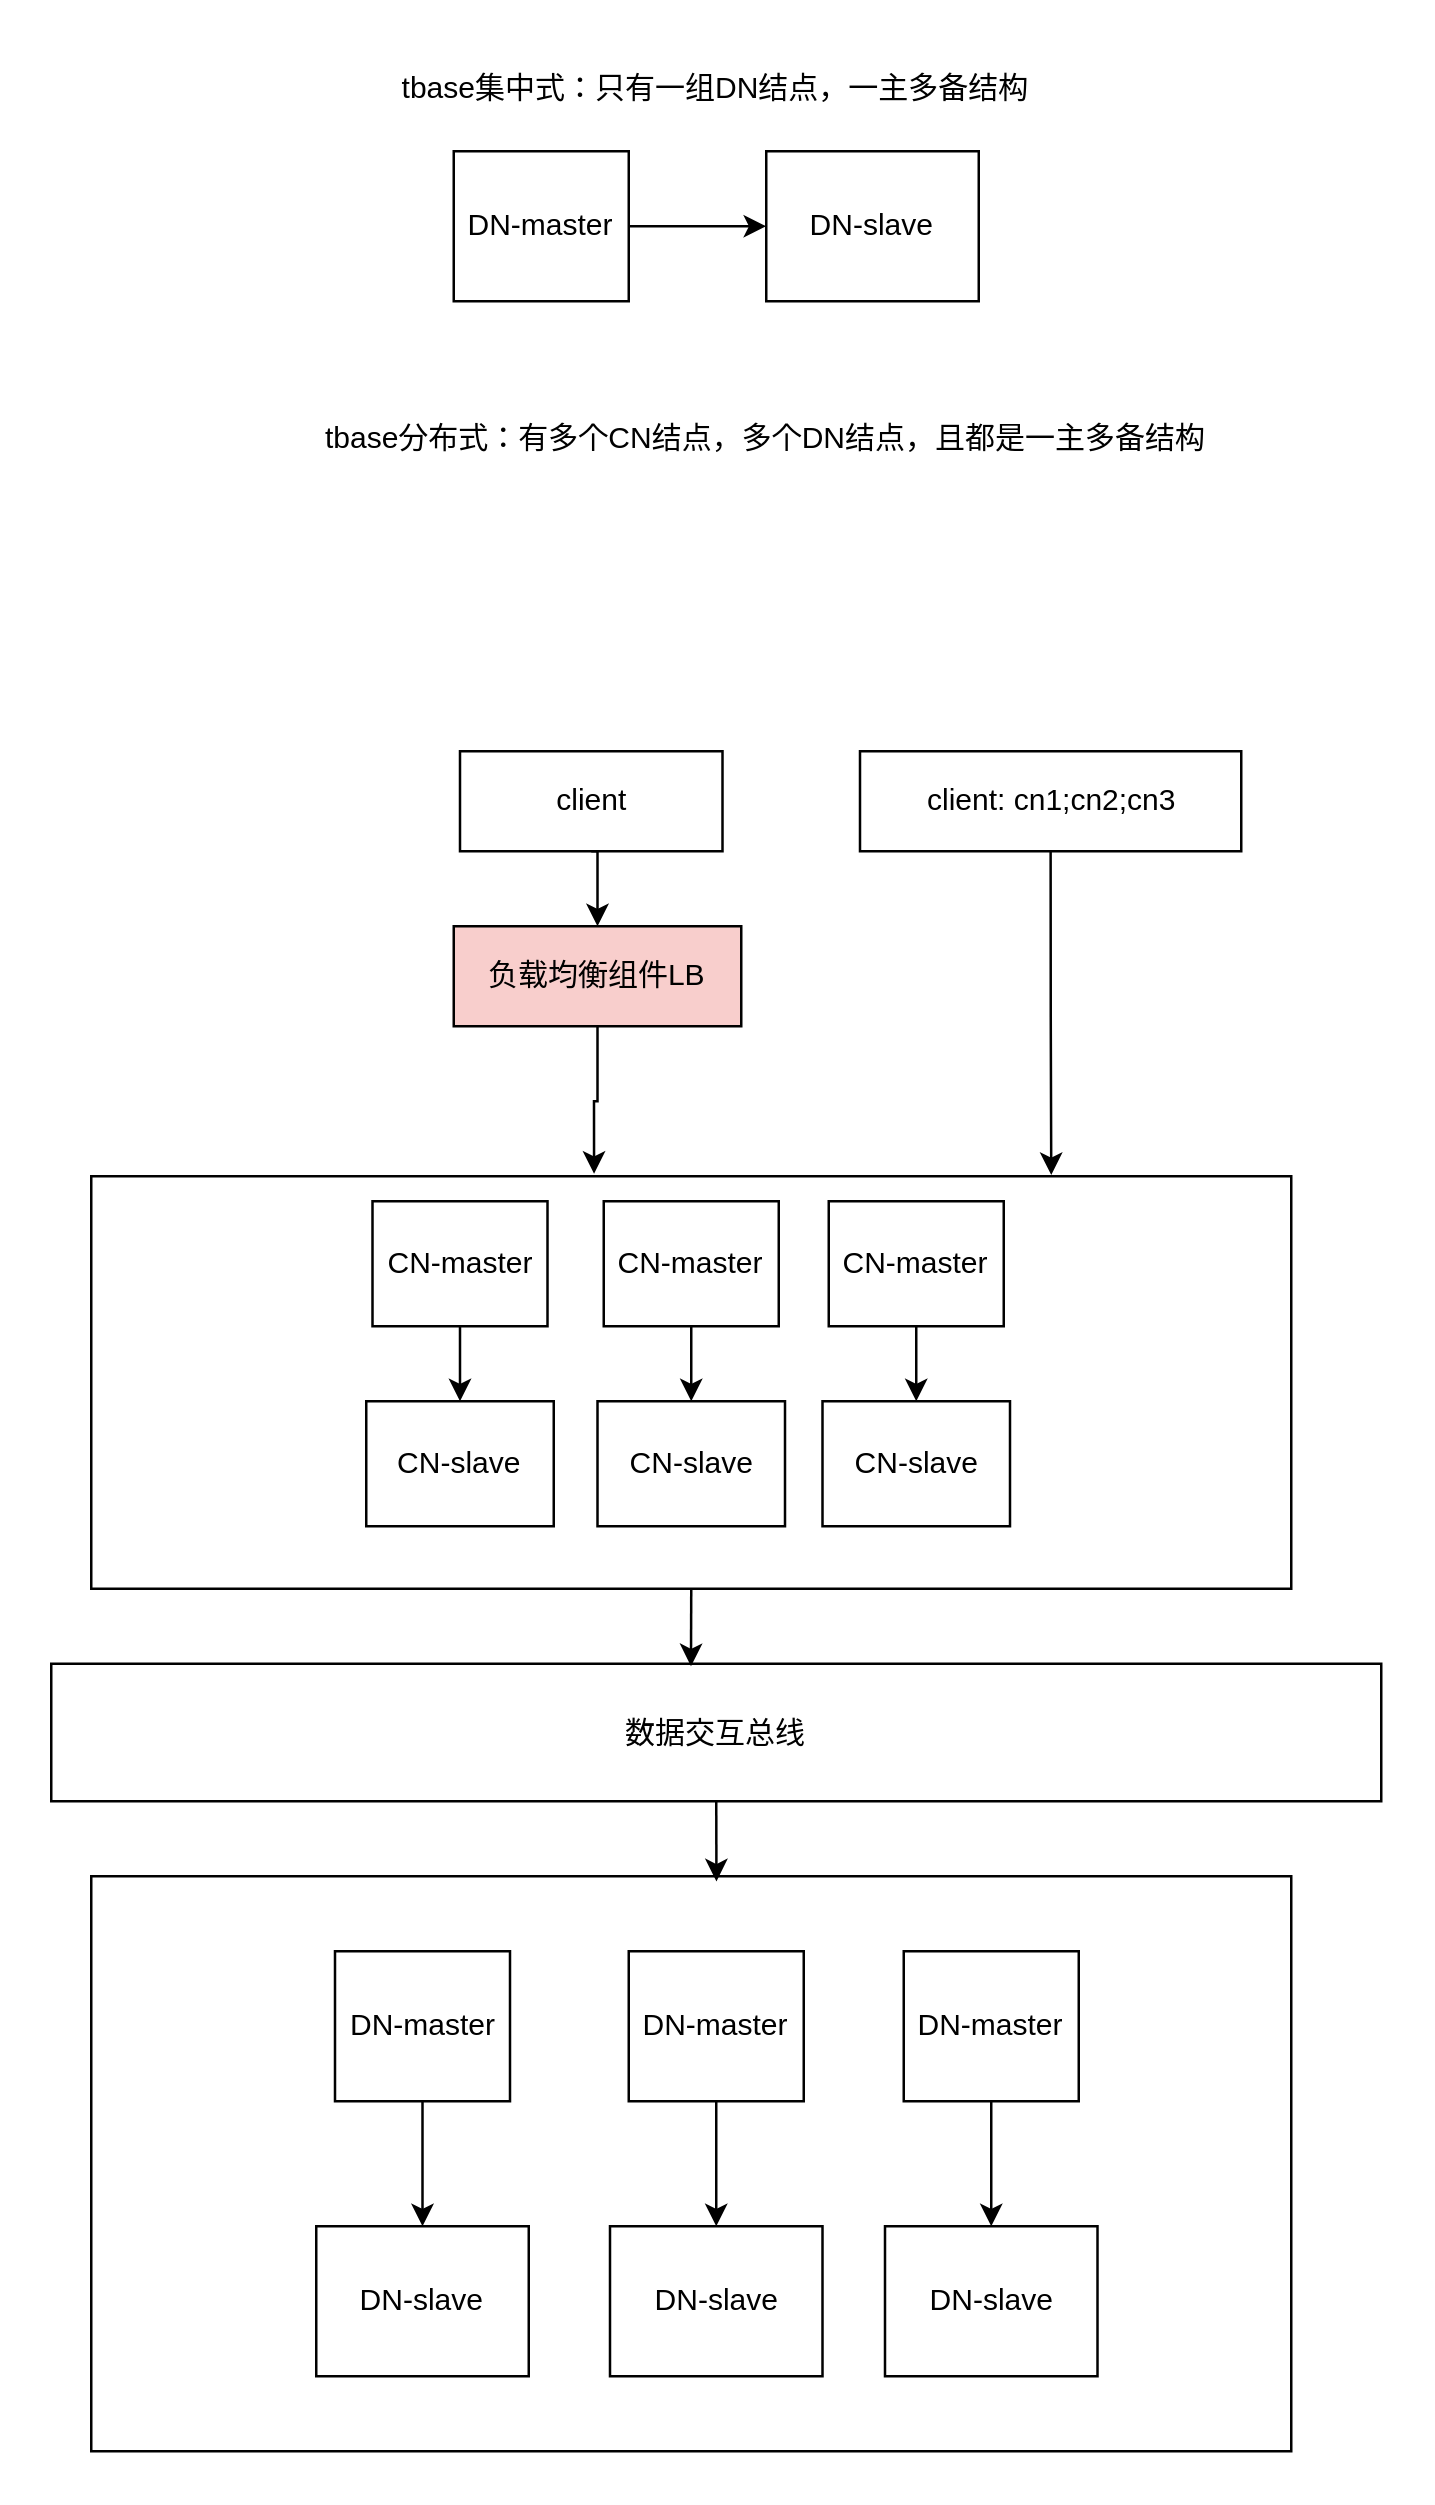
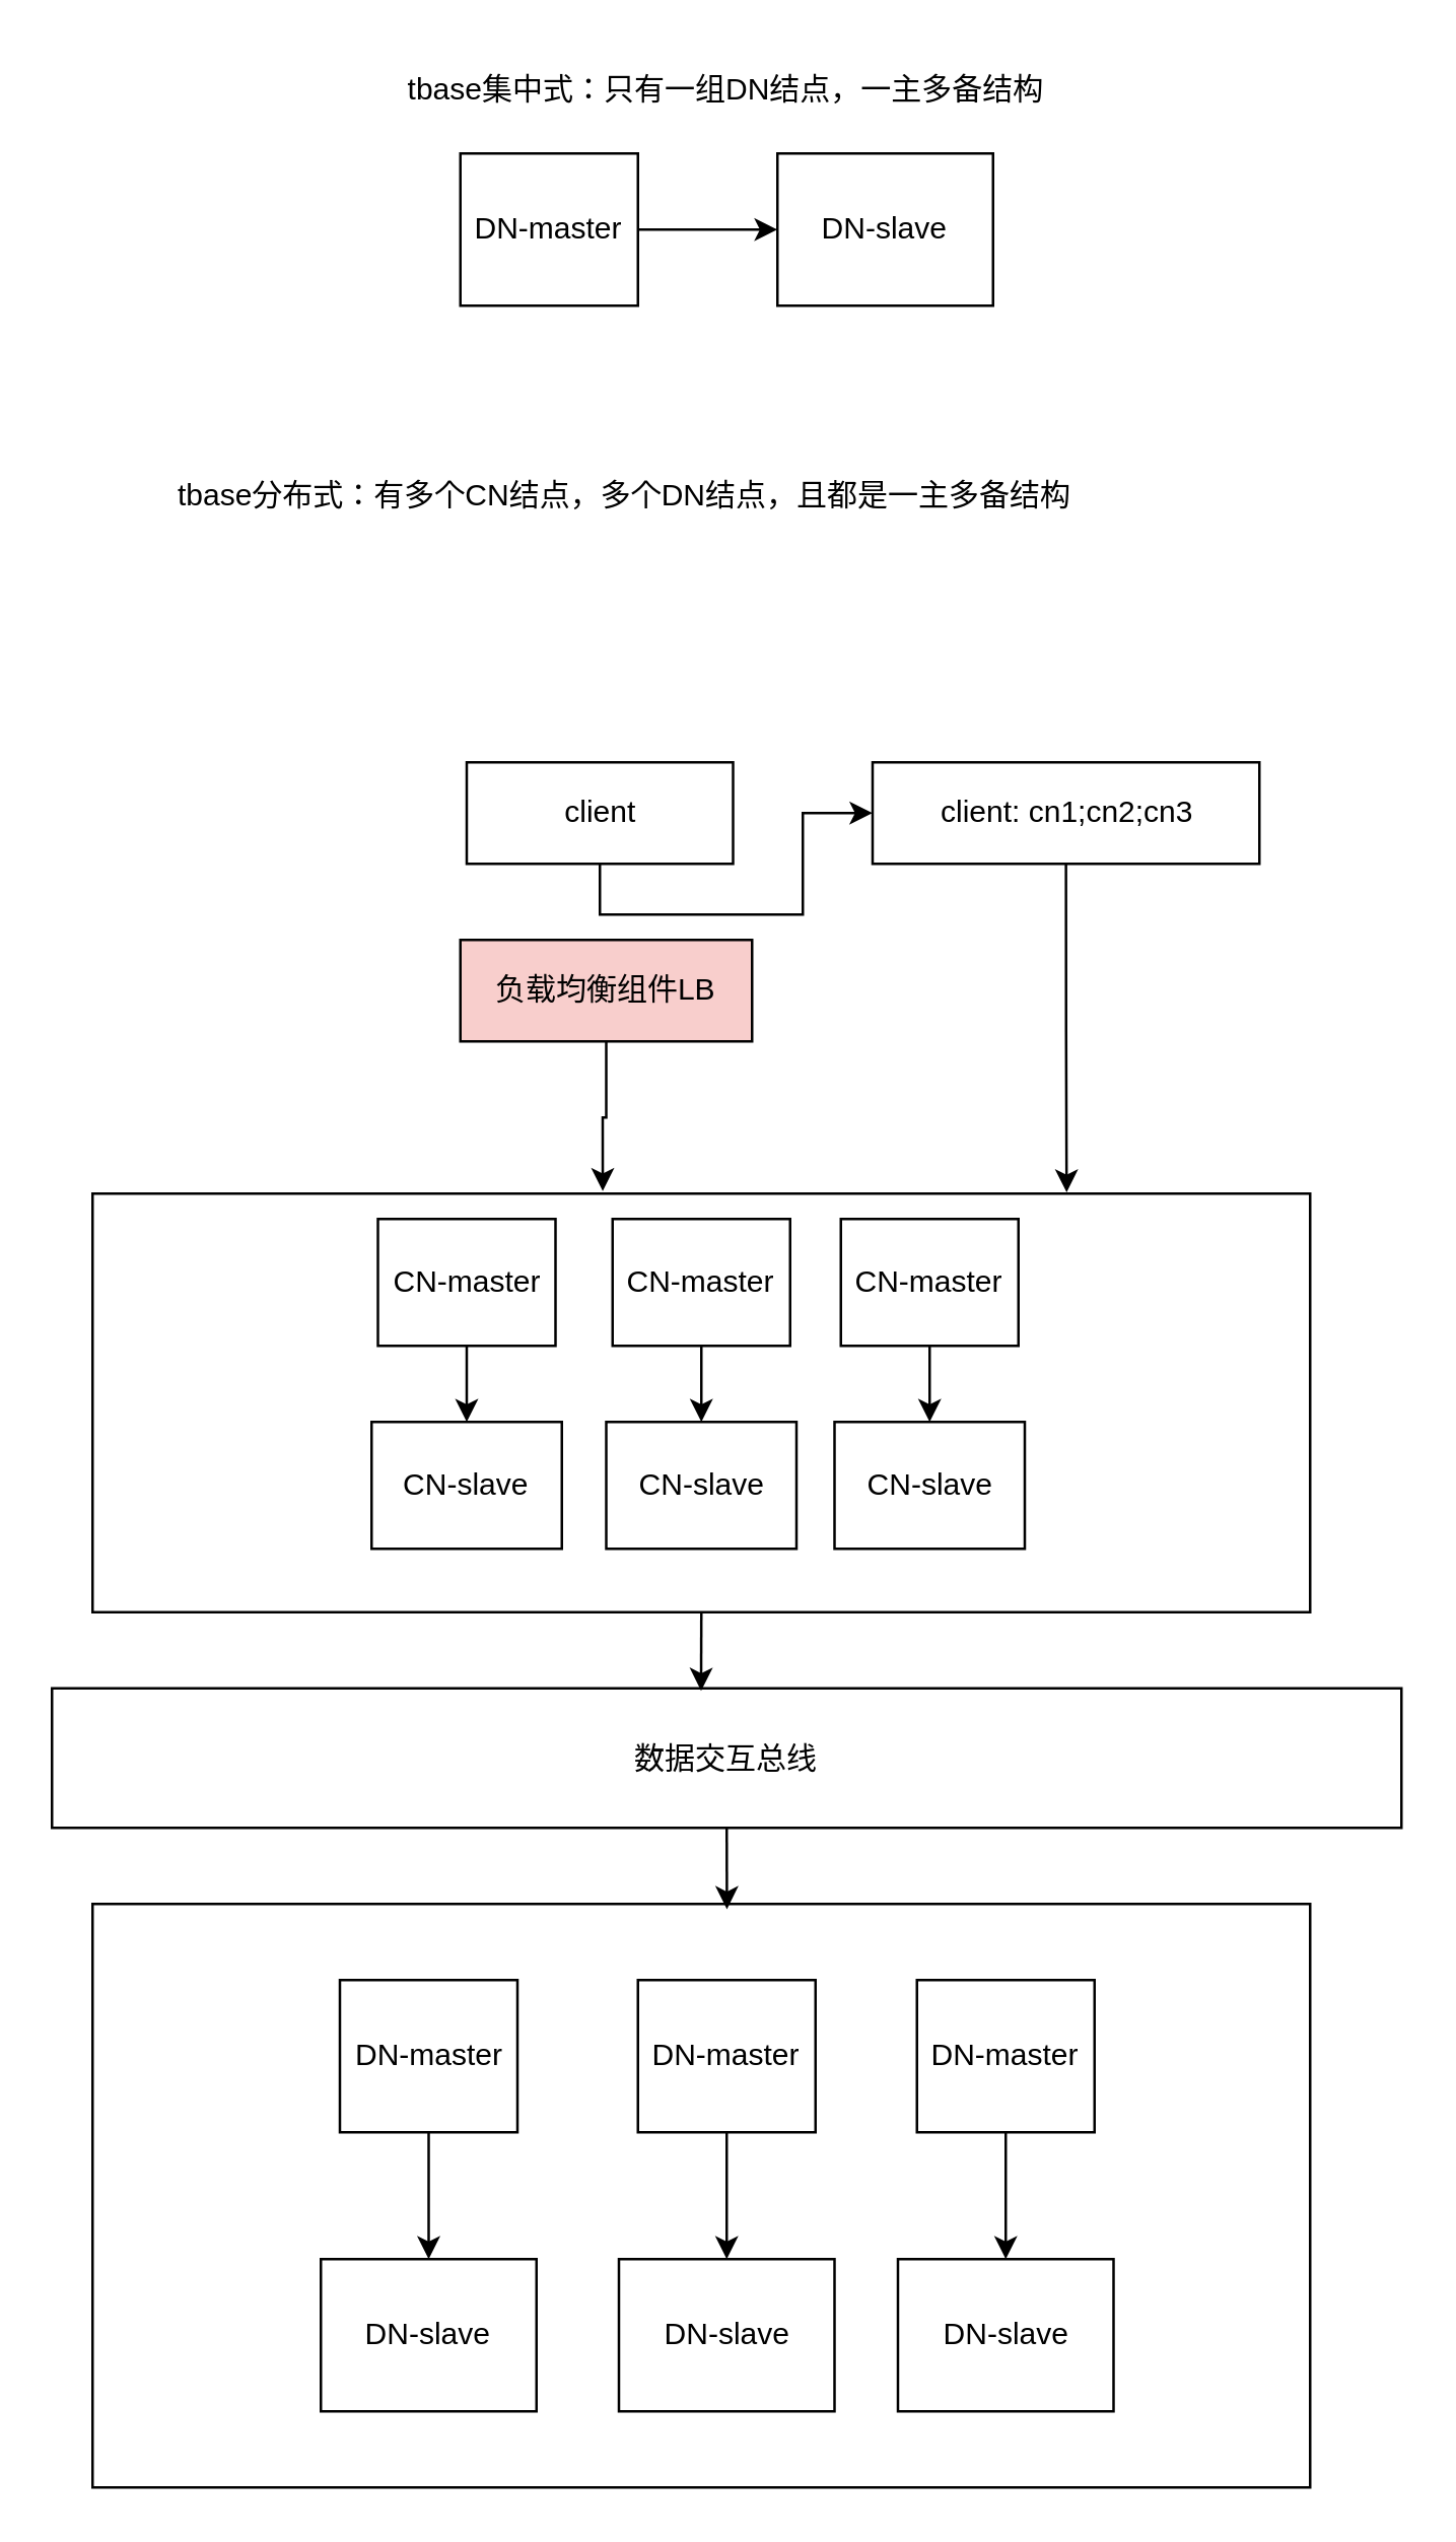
- <mxCell id="5" value="tbase分布式：有多个CN结点，多个DN结点，且都是一主多备结构" style="text;html=1;align=center;verticalAlign=middle;whiteSpace=wrap;rounded=0;" vertex="1" parent="1"><mxGeometry x="126" y="160" width="360" height="30" as="geometry" /></mxCell>
+ <mxCell id="5" value="tbase分布式：有多个CN结点，多个DN结点，且都是一主多备结构" style="text;html=1;align=center;verticalAlign=middle;whiteSpace=wrap;rounded=0;" vertex="1" parent="1"><mxGeometry x="66" y="180" width="360" height="30" as="geometry" /></mxCell>
- <mxCell id="32" style="edgeStyle=orthogonalEdgeStyle;rounded=0;orthogonalLoop=1;jettySize=auto;html=1;exitX=0.5;exitY=1;exitDx=0;exitDy=0;entryX=0.5;entryY=0;entryDx=0;entryDy=0;" edge="1" parent="1" source="33" target="30"><mxGeometry relative="1" as="geometry" /></mxCell>
+ <mxCell id="32" style="edgeStyle=orthogonalEdgeStyle;rounded=0;orthogonalLoop=1;jettySize=auto;html=1;exitX=0.5;exitY=1;exitDx=0;exitDy=0;" edge="1" parent="1" source="33" target="34"><mxGeometry relative="1" as="geometry" /></mxCell>
